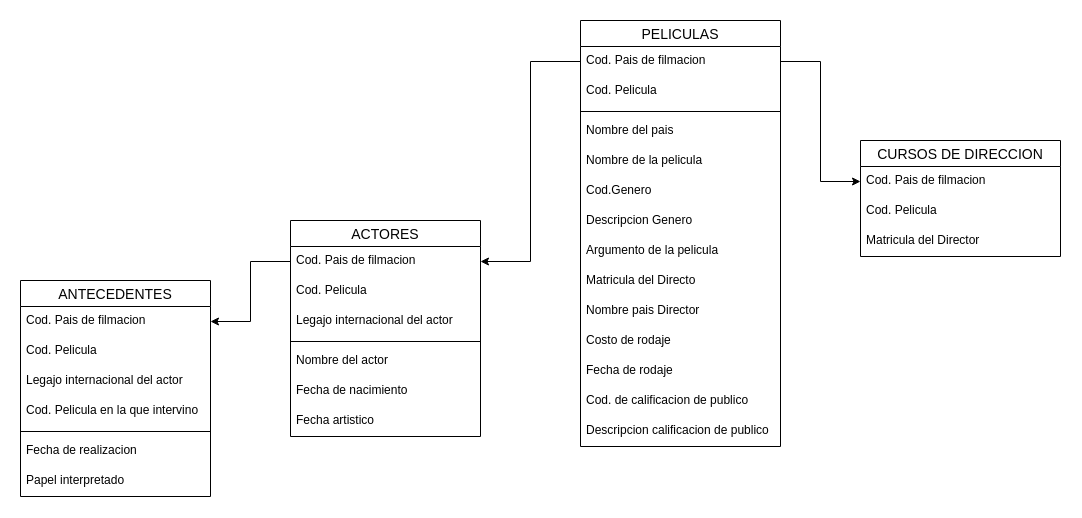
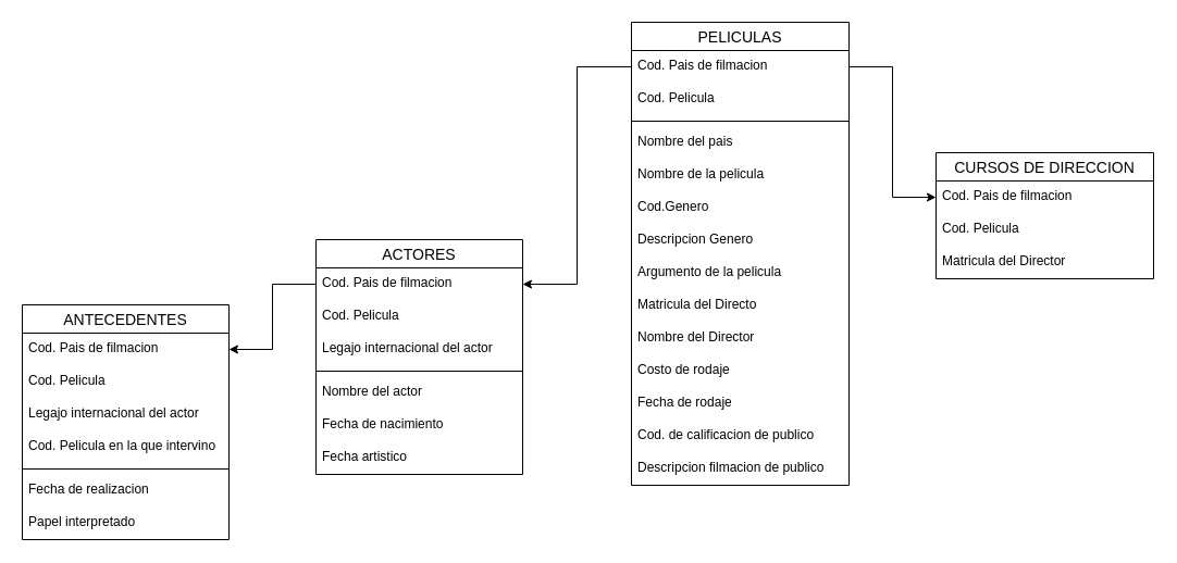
- <mxCell id="12" value="Nombre pais Director" style="text;strokeColor=none;fillColor=none;spacingLeft=4;spacingRight=4;overflow=hidden;rotatable=0;points=[[0,0.5],[1,0.5]];portConstraint=eastwest;fontSize=12;" parent="2" vertex="1"><mxGeometry y="276" width="200" height="30" as="geometry" /></mxCell>
+ <mxCell id="12" value="Nombre del Director" style="text;strokeColor=none;fillColor=none;spacingLeft=4;spacingRight=4;overflow=hidden;rotatable=0;points=[[0,0.5],[1,0.5]];portConstraint=eastwest;fontSize=12;" parent="2" vertex="1"><mxGeometry y="276" width="200" height="30" as="geometry" /></mxCell>
- <mxCell id="16" value="Descripcion calificacion de publico" style="text;strokeColor=none;fillColor=none;spacingLeft=4;spacingRight=4;overflow=hidden;rotatable=0;points=[[0,0.5],[1,0.5]];portConstraint=eastwest;fontSize=12;" parent="2" vertex="1"><mxGeometry y="396" width="200" height="30" as="geometry" /></mxCell>
+ <mxCell id="16" value="Descripcion filmacion de publico" style="text;strokeColor=none;fillColor=none;spacingLeft=4;spacingRight=4;overflow=hidden;rotatable=0;points=[[0,0.5],[1,0.5]];portConstraint=eastwest;fontSize=12;" parent="2" vertex="1"><mxGeometry y="396" width="200" height="30" as="geometry" /></mxCell>
